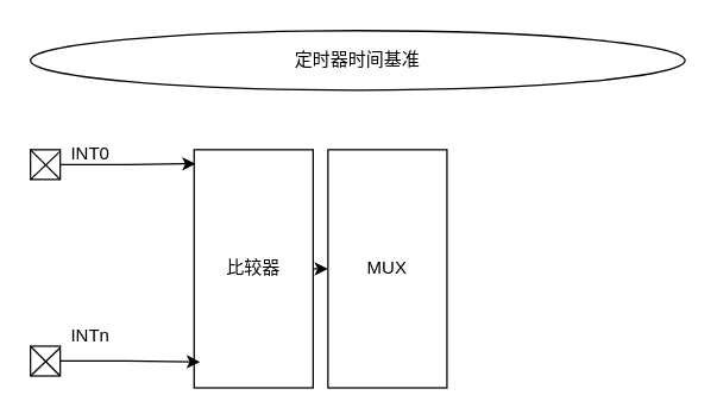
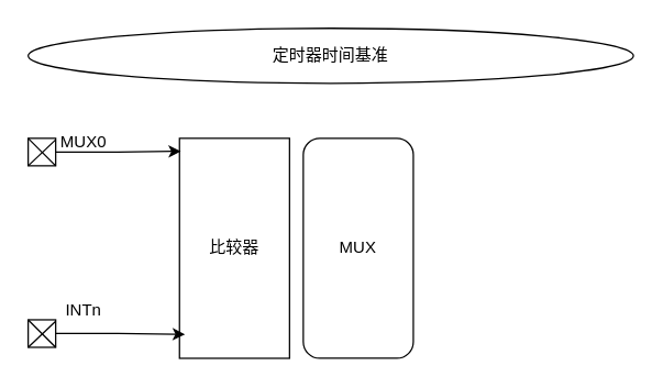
- <mxCell id="10" value="INT0" style="text;html=1;align=center;verticalAlign=middle;resizable=0;points=[];autosize=1;strokeColor=none;fillColor=none;" vertex="1" parent="1"><mxGeometry x="35" y="88" width="50" height="30" as="geometry" /></mxCell>
+ <mxCell id="10" value="MUX0" style="text;html=1;align=center;verticalAlign=middle;resizable=0;points=[];autosize=1;strokeColor=none;fillColor=none;" vertex="1" parent="1"><mxGeometry x="35" y="88" width="50" height="30" as="geometry" /></mxCell>
- <mxCell id="3" style="edgeStyle=orthogonalEdgeStyle;rounded=0;orthogonalLoop=1;jettySize=auto;html=1;exitX=1;exitY=0.5;exitDx=0;exitDy=0;entryX=0;entryY=0.5;entryDx=0;entryDy=0;" edge="1" parent="1" source="4" target="17"><mxGeometry relative="1" as="geometry" /></mxCell>
- <mxCell id="17" value="MUX" style="rounded=0;whiteSpace=wrap;html=1;" vertex="1" parent="1"><mxGeometry x="220" y="100" width="80" height="160" as="geometry" /></mxCell>
+ <mxCell id="17" value="MUX" style="whiteSpace=wrap;html=1;rounded=1;" vertex="1" parent="1"><mxGeometry x="220" y="100" width="80" height="160" as="geometry" /></mxCell>
